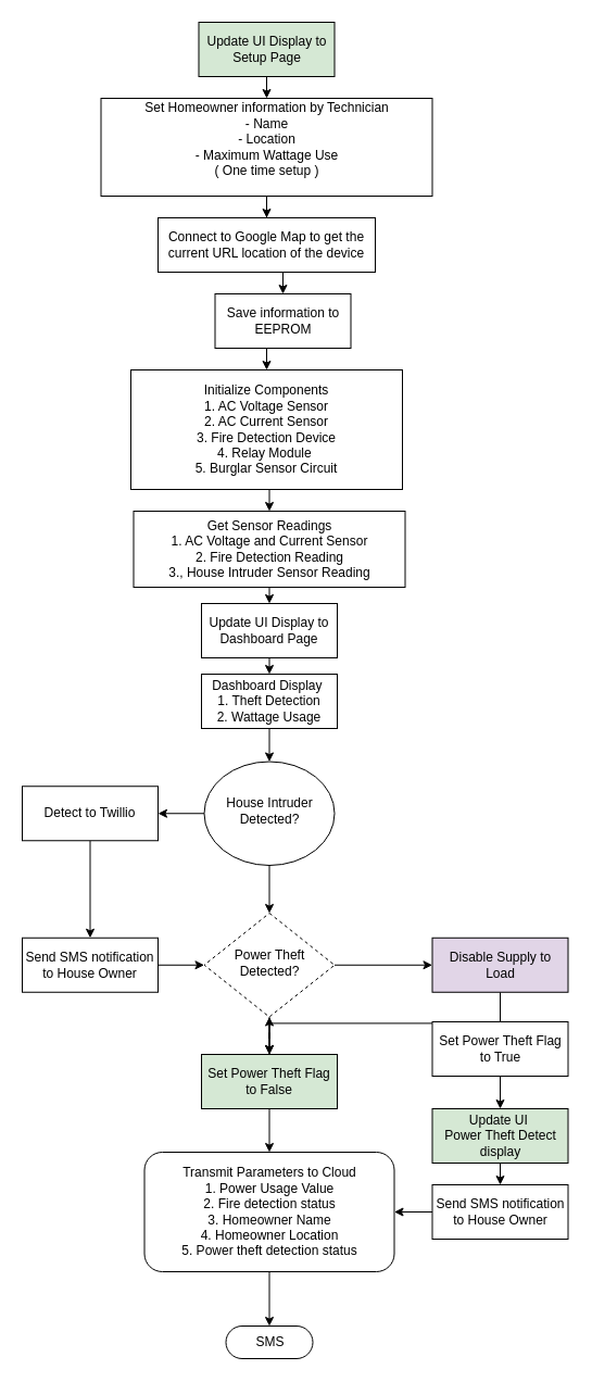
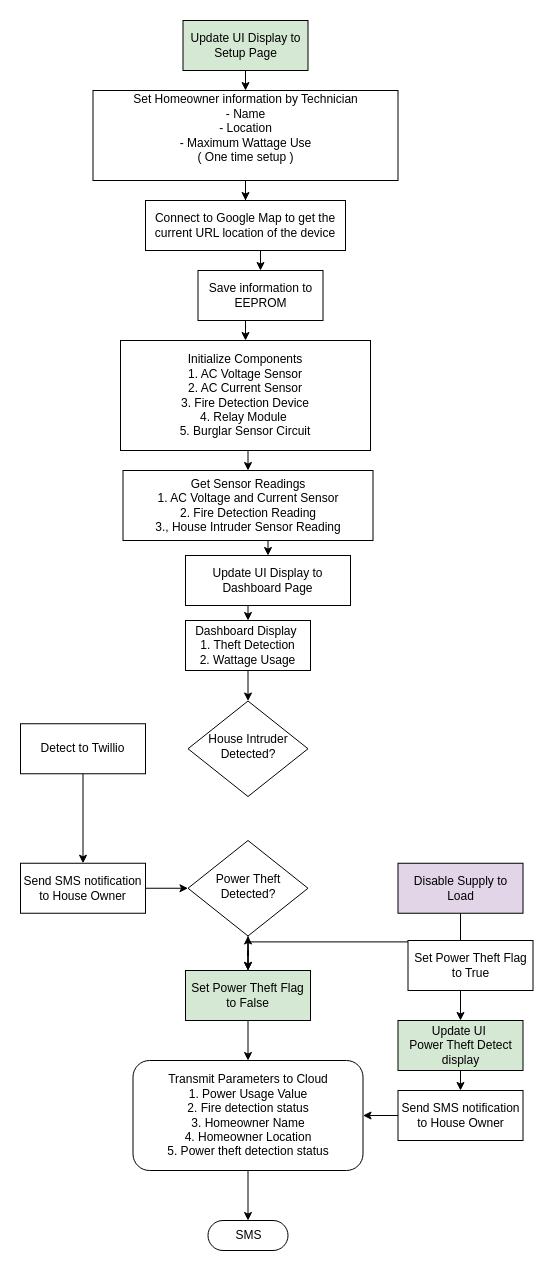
- <mxCell id="19" value="Update UI Display to Dashboard Page" style="rounded=0;whiteSpace=wrap;html=1;" parent="1" vertex="1"><mxGeometry x="185" y="555" width="125" height="50" as="geometry" /></mxCell>
+ <mxCell id="19" value="Update UI Display to Dashboard Page" style="rounded=0;whiteSpace=wrap;html=1;" parent="1" vertex="1"><mxGeometry x="185" y="555" width="165" height="50" as="geometry" /></mxCell>
- <mxCell id="33" style="edgeStyle=orthogonalEdgeStyle;rounded=0;orthogonalLoop=1;jettySize=auto;html=1;exitX=0;exitY=0.5;exitDx=0;exitDy=0;entryX=1;entryY=0.5;entryDx=0;entryDy=0;" parent="1" source="35" target="37" edge="1"><mxGeometry relative="1" as="geometry" /></mxCell>
- <mxCell id="35" value="House Intruder Detected?" style="ellipse;whiteSpace=wrap;html=1;shadow=0;fontFamily=Helvetica;fontSize=12;align=center;strokeWidth=1;spacing=6;spacingTop=-4;" parent="1" vertex="1"><mxGeometry x="187.5" y="700.5" width="120" height="95.5" as="geometry" /></mxCell>
+ <mxCell id="35" value="House Intruder Detected?" style="rhombus;whiteSpace=wrap;html=1;shadow=0;fontFamily=Helvetica;fontSize=12;align=center;strokeWidth=1;spacing=6;spacingTop=-4;" parent="1" vertex="1"><mxGeometry x="187.5" y="700.5" width="120" height="95.5" as="geometry" /></mxCell>
- <mxCell id="34" style="edgeStyle=orthogonalEdgeStyle;rounded=0;orthogonalLoop=1;jettySize=auto;html=1;exitX=0.5;exitY=1;exitDx=0;exitDy=0;" parent="1" source="35" target="11" edge="1"><mxGeometry relative="1" as="geometry" /></mxCell>
- <mxCell id="11" value="Power Theft Detected?" style="rhombus;whiteSpace=wrap;html=1;shadow=0;fontFamily=Helvetica;fontSize=12;align=center;strokeWidth=1;spacing=6;spacingTop=-4;dashed=1;" parent="1" vertex="1"><mxGeometry x="187.5" y="840" width="120" height="95.5" as="geometry" /></mxCell>
+ <mxCell id="11" value="Power Theft Detected?" style="rhombus;whiteSpace=wrap;html=1;shadow=0;fontFamily=Helvetica;fontSize=12;align=center;strokeWidth=1;spacing=6;spacingTop=-4;" parent="1" vertex="1"><mxGeometry x="187.5" y="840" width="120" height="95.5" as="geometry" /></mxCell>
- <mxCell id="9" style="edgeStyle=orthogonalEdgeStyle;rounded=0;orthogonalLoop=1;jettySize=auto;html=1;exitX=1;exitY=0.5;exitDx=0;exitDy=0;" parent="1" source="11" target="23" edge="1"><mxGeometry relative="1" as="geometry" /></mxCell>
- <mxCell id="25" value="Set Power Theft Flag to True" style="rounded=0;whiteSpace=wrap;html=1;" parent="1" vertex="1"><mxGeometry x="397.5" y="940" width="125" height="50" as="geometry" /></mxCell>
+ <mxCell id="25" value="Set Power Theft Flag to True" style="rounded=0;whiteSpace=wrap;html=1;" parent="1" vertex="1"><mxGeometry x="407.5" y="940" width="125" height="50" as="geometry" /></mxCell>
